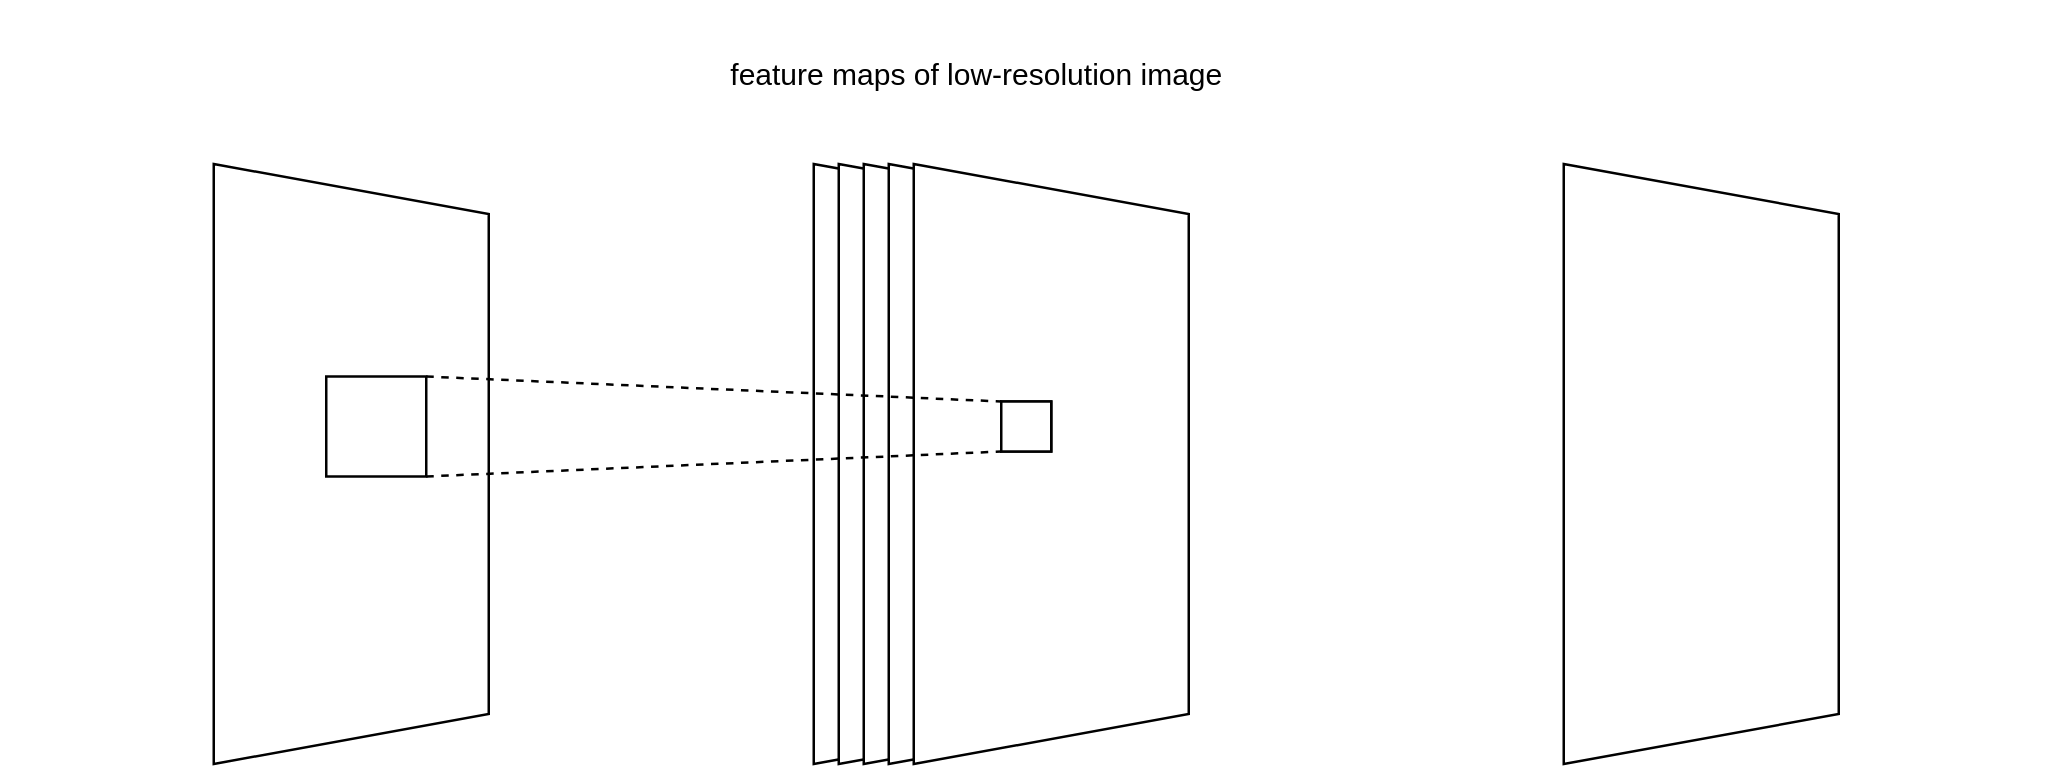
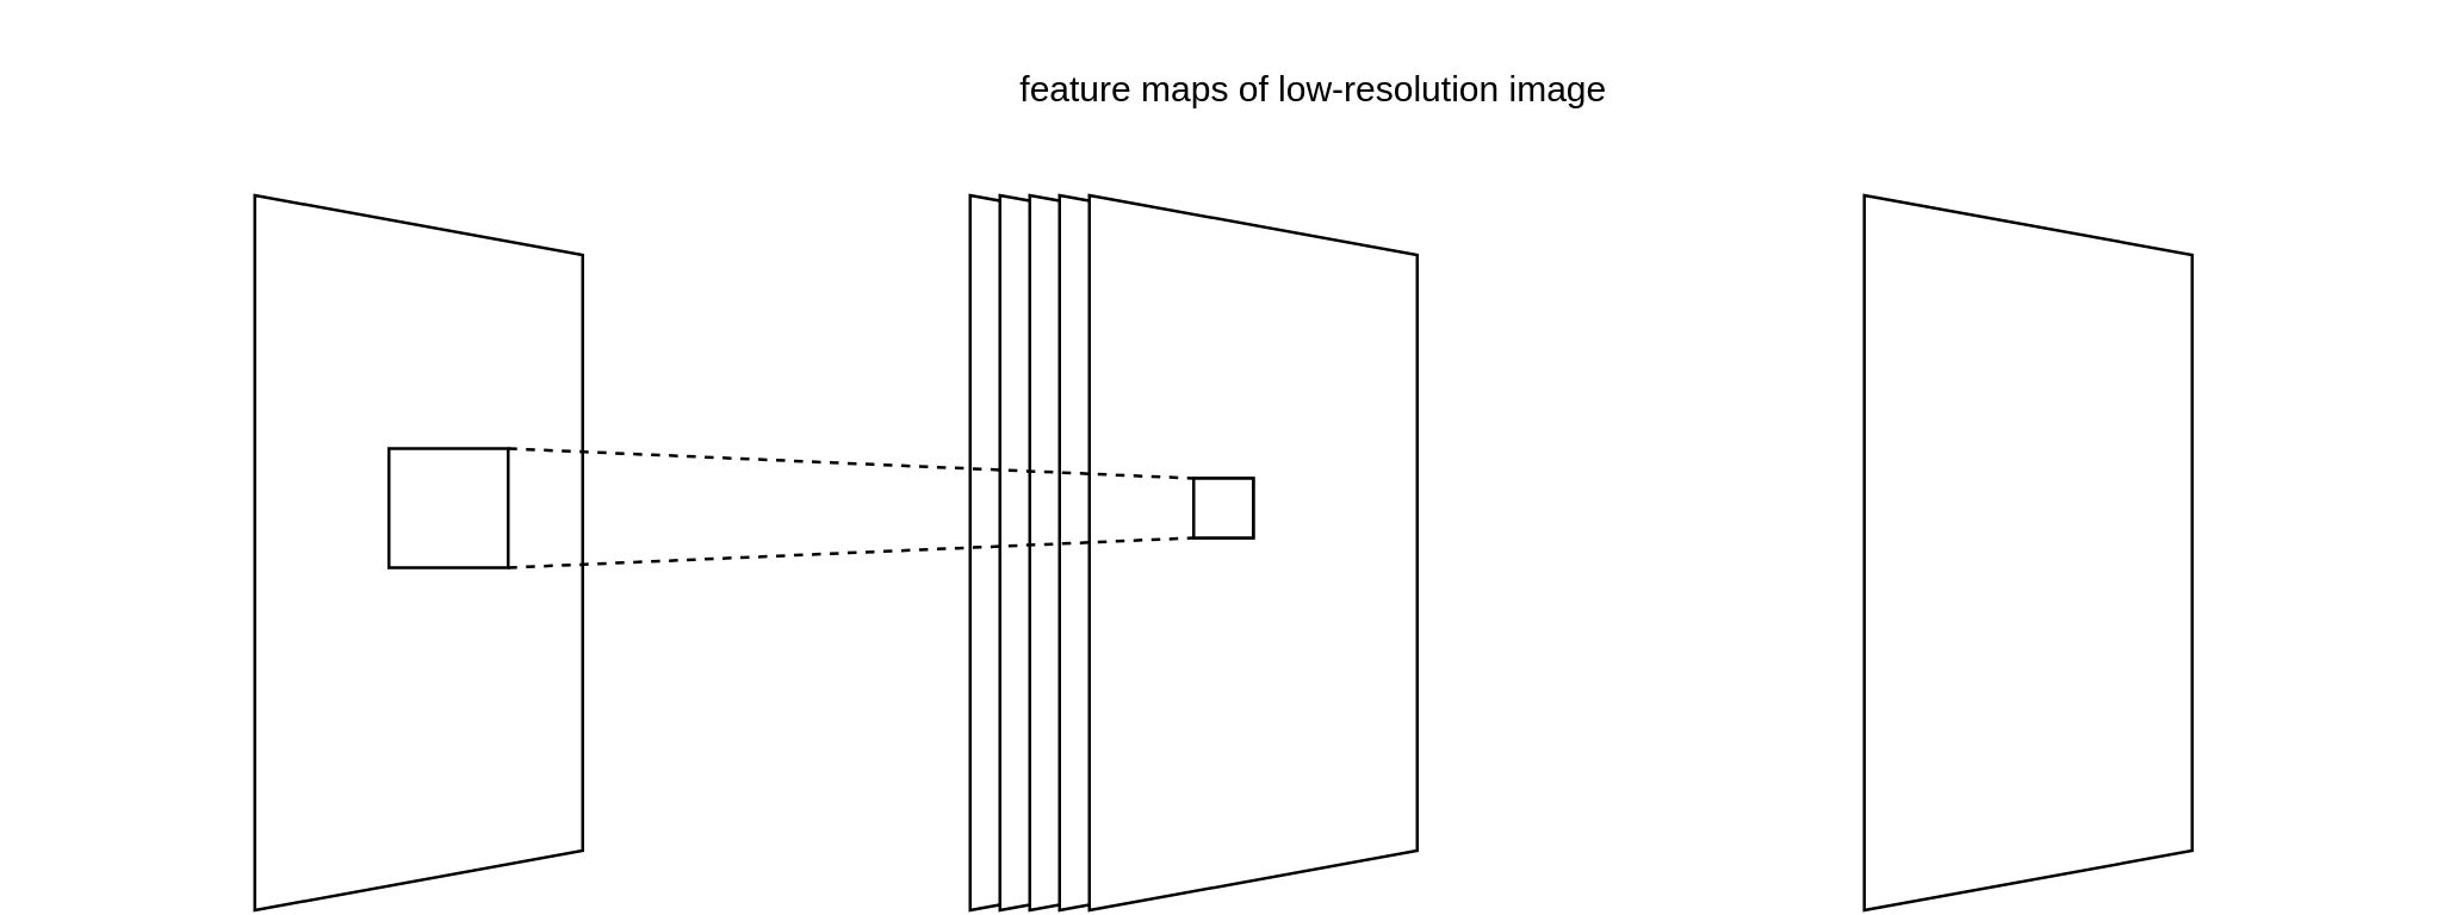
- <mxCell id="14" value="feature maps of low-resolution image" style="text;html=1;align=center;verticalAlign=middle;resizable=0;points=[];autosize=1;" vertex="1" parent="1"><mxGeometry x="285" y="20" width="210" height="20" as="geometry" /></mxCell>
+ <mxCell id="14" value="feature maps of low-resolution image" style="text;html=1;align=center;verticalAlign=middle;resizable=0;points=[];autosize=1;" vertex="1" parent="1"><mxGeometry x="335" y="20" width="210" height="20" as="geometry" /></mxCell>
